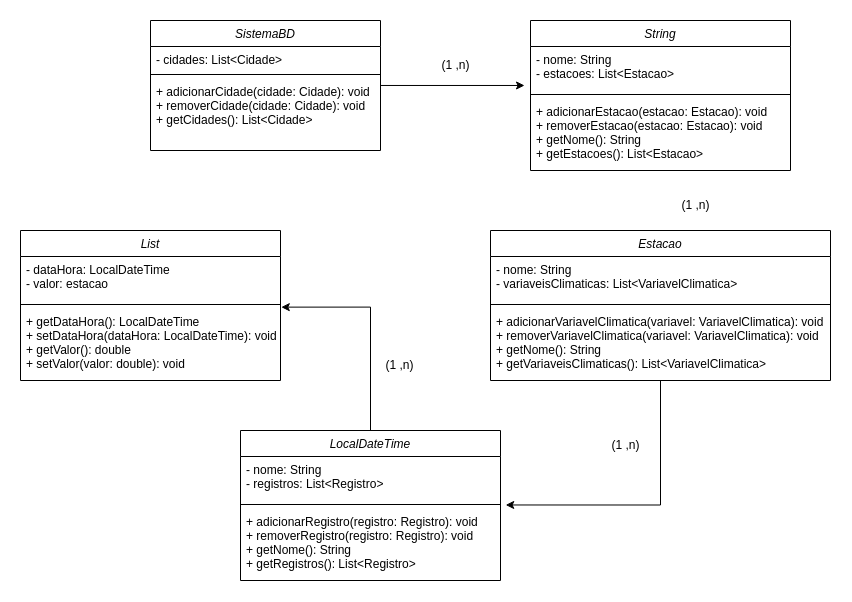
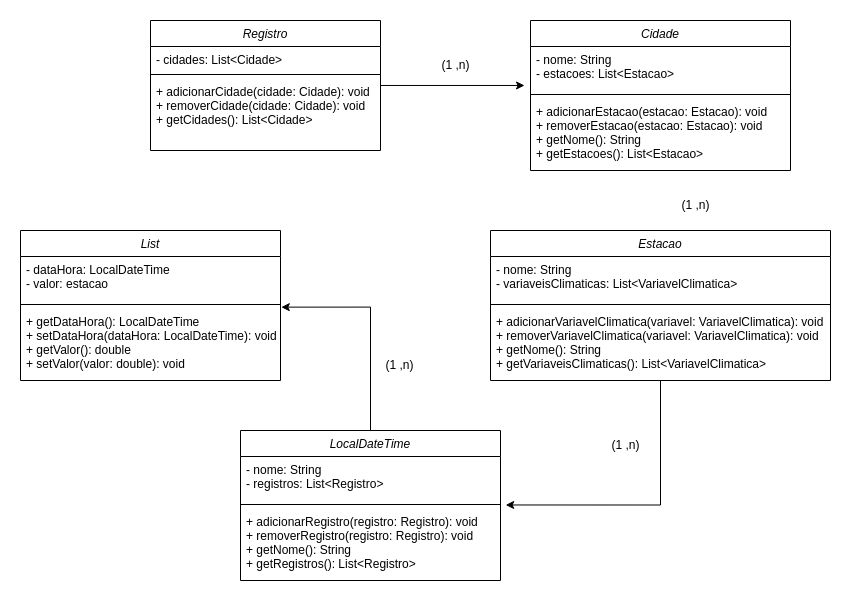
- <mxCell id="2" value="SistemaBD" style="swimlane;fontStyle=2;align=center;verticalAlign=top;childLayout=stackLayout;horizontal=1;startSize=26;horizontalStack=0;resizeParent=1;resizeLast=0;collapsible=1;marginBottom=0;rounded=0;shadow=0;strokeWidth=1;" parent="1" vertex="1"><mxGeometry x="150" y="20" width="230" height="130" as="geometry"><mxRectangle x="230" y="140" width="160" height="26" as="alternateBounds" /></mxGeometry></mxCell>
+ <mxCell id="2" value="Registro" style="swimlane;fontStyle=2;align=center;verticalAlign=top;childLayout=stackLayout;horizontal=1;startSize=26;horizontalStack=0;resizeParent=1;resizeLast=0;collapsible=1;marginBottom=0;rounded=0;shadow=0;strokeWidth=1;" parent="1" vertex="1"><mxGeometry x="150" y="20" width="230" height="130" as="geometry"><mxRectangle x="230" y="140" width="160" height="26" as="alternateBounds" /></mxGeometry></mxCell>
- <mxCell id="6" value="String" style="swimlane;fontStyle=2;align=center;verticalAlign=top;childLayout=stackLayout;horizontal=1;startSize=26;horizontalStack=0;resizeParent=1;resizeLast=0;collapsible=1;marginBottom=0;rounded=0;shadow=0;strokeWidth=1;" vertex="1" parent="1"><mxGeometry x="530" y="20" width="260" height="150" as="geometry"><mxRectangle x="230" y="140" width="160" height="26" as="alternateBounds" /></mxGeometry></mxCell>
+ <mxCell id="6" value="Cidade" style="swimlane;fontStyle=2;align=center;verticalAlign=top;childLayout=stackLayout;horizontal=1;startSize=26;horizontalStack=0;resizeParent=1;resizeLast=0;collapsible=1;marginBottom=0;rounded=0;shadow=0;strokeWidth=1;" vertex="1" parent="1"><mxGeometry x="530" y="20" width="260" height="150" as="geometry"><mxRectangle x="230" y="140" width="160" height="26" as="alternateBounds" /></mxGeometry></mxCell>
